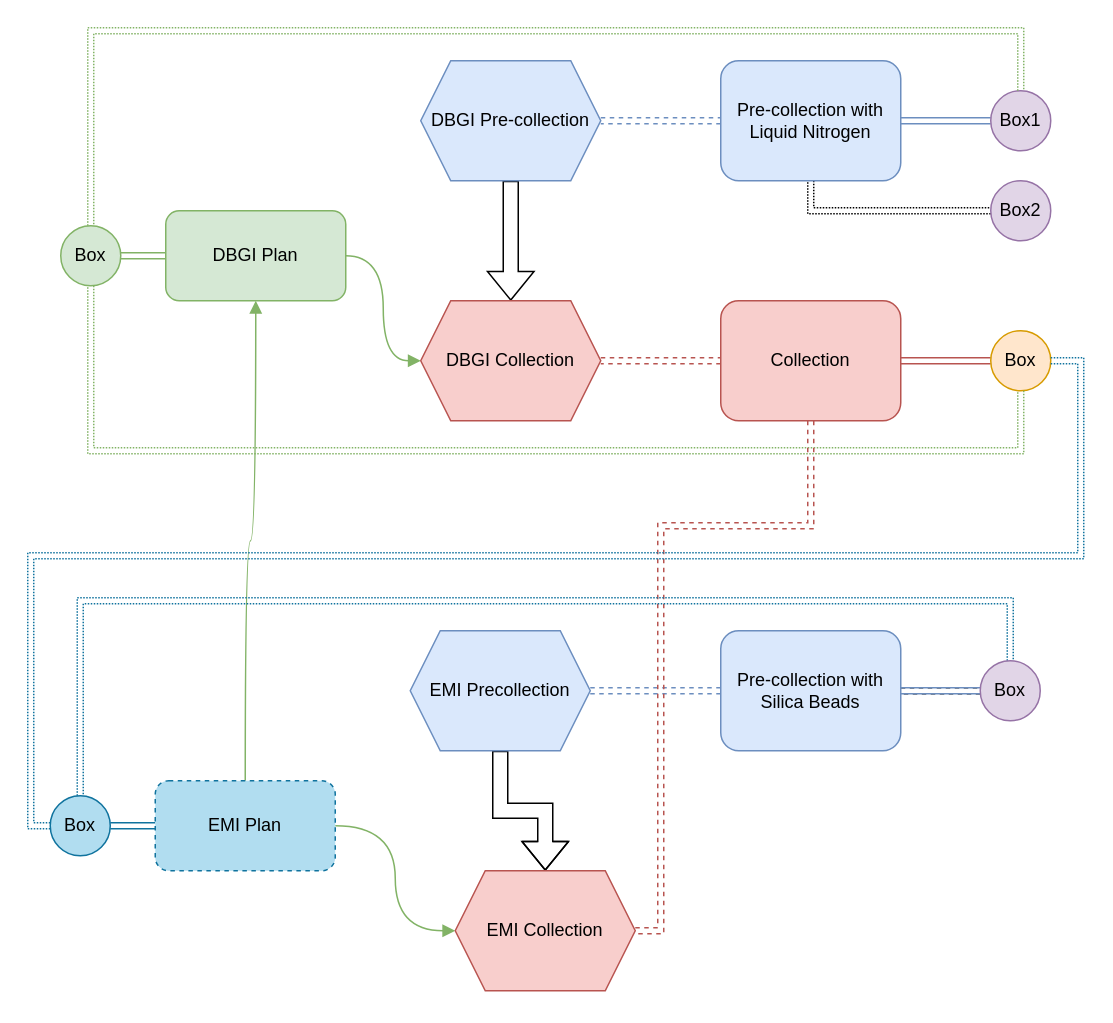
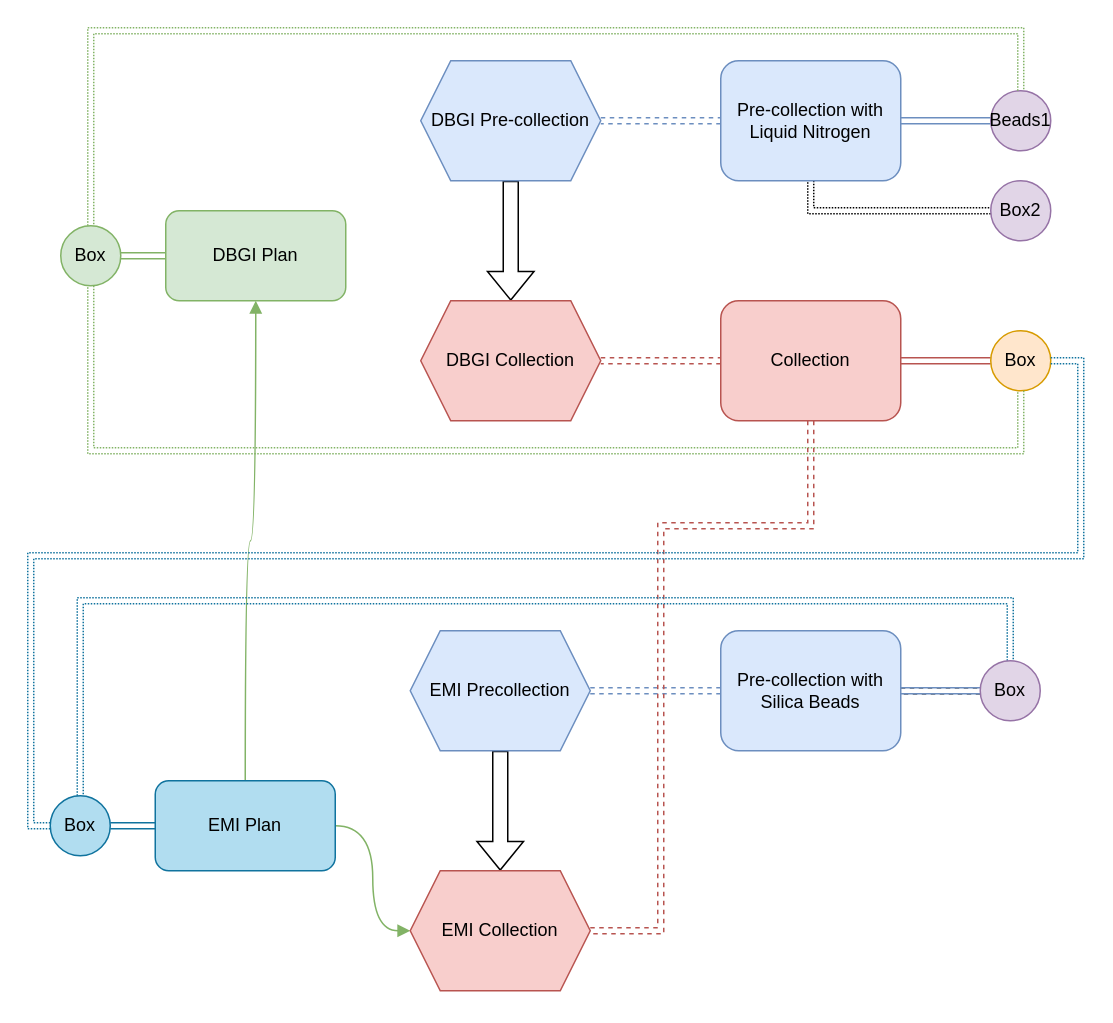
- <mxCell id="8" value="Box1" style="ellipse;whiteSpace=wrap;html=1;aspect=fixed;fillColor=#e1d5e7;strokeColor=#9673a6;" vertex="1" parent="1"><mxGeometry x="660" y="60" width="40" height="40" as="geometry" /></mxCell>
+ <mxCell id="8" value="Beads1" style="ellipse;whiteSpace=wrap;html=1;aspect=fixed;fillColor=#e1d5e7;strokeColor=#9673a6;" vertex="1" parent="1"><mxGeometry x="660" y="60" width="40" height="40" as="geometry" /></mxCell>
- <mxCell id="10" style="edgeStyle=orthogonalEdgeStyle;curved=1;rounded=0;orthogonalLoop=1;jettySize=auto;html=1;endArrow=block;endFill=1;fillColor=#d5e8d4;strokeColor=#82b366;" edge="1" parent="1" source="12" target="16"><mxGeometry relative="1" as="geometry" /></mxCell>
- <mxCell id="24" value="EMI Plan" style="rounded=1;whiteSpace=wrap;html=1;fillColor=#b1ddf0;strokeColor=#10739e;dashed=1;" vertex="1" parent="1"><mxGeometry x="103" y="520" width="120" height="60" as="geometry" /></mxCell>
+ <mxCell id="24" value="EMI Plan" style="rounded=1;whiteSpace=wrap;html=1;fillColor=#b1ddf0;strokeColor=#10739e;" vertex="1" parent="1"><mxGeometry x="103" y="520" width="120" height="60" as="geometry" /></mxCell>
- <mxCell id="29" value="EMI Collection" style="shape=hexagon;perimeter=hexagonPerimeter2;whiteSpace=wrap;html=1;fixedSize=1;fillColor=#f8cecc;strokeColor=#b85450;" vertex="1" parent="1"><mxGeometry x="303" y="580" width="120" height="80" as="geometry" /></mxCell>
+ <mxCell id="29" value="EMI Collection" style="shape=hexagon;perimeter=hexagonPerimeter2;whiteSpace=wrap;html=1;fixedSize=1;fillColor=#f8cecc;strokeColor=#b85450;" vertex="1" parent="1"><mxGeometry x="273" y="580" width="120" height="80" as="geometry" /></mxCell>
